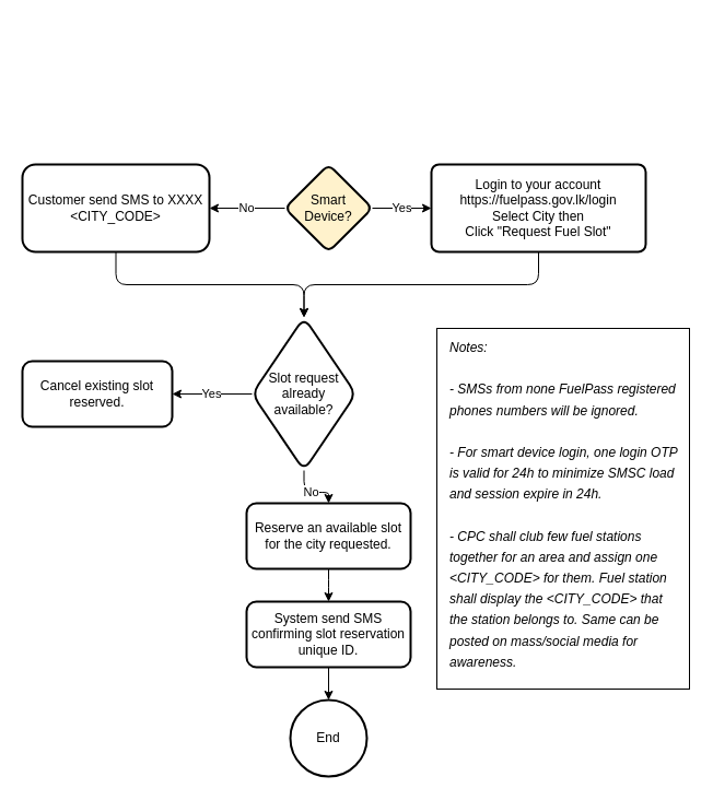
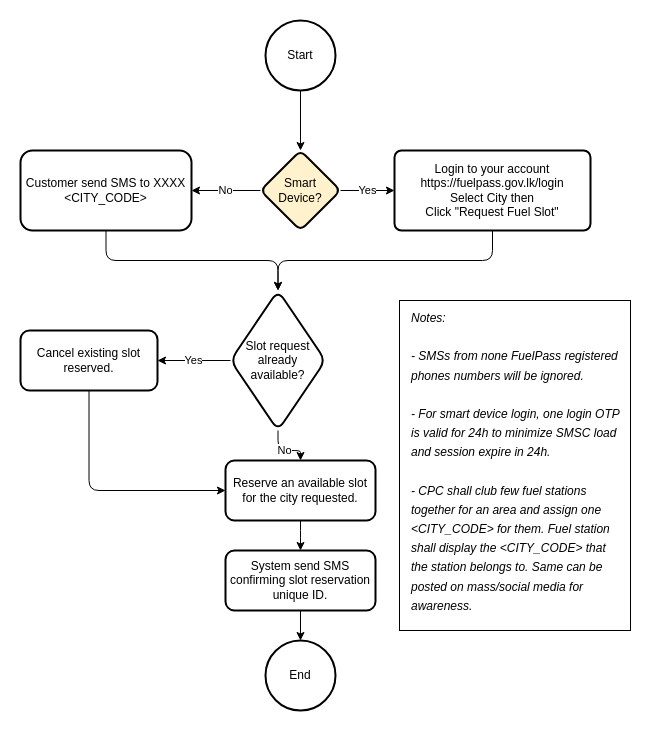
+ <mxCell id="3" value="Start" style="strokeWidth=2;html=1;shape=mxgraph.flowchart.start_2;whiteSpace=wrap;rounded=1;" vertex="1" parent="1"><mxGeometry x="265" y="20" width="70" height="70" as="geometry" /></mxCell>
+ <mxCell id="2" value="" style="edgeStyle=orthogonalEdgeStyle;orthogonalLoop=1;jettySize=auto;html=1;entryX=0.5;entryY=0;entryDx=0;entryDy=0;rounded=1;" edge="1" parent="1" source="3" target="13"><mxGeometry relative="1" as="geometry"><mxPoint x="295" y="165" as="targetPoint" /></mxGeometry></mxCell>
+ <mxCell id="16" style="edgeStyle=orthogonalEdgeStyle;orthogonalLoop=1;jettySize=auto;html=1;exitX=0.5;exitY=1;exitDx=0;exitDy=0;entryX=0;entryY=0.5;entryDx=0;entryDy=0;rounded=1;" edge="1" parent="1" source="17" target="15"><mxGeometry relative="1" as="geometry" /></mxCell>
